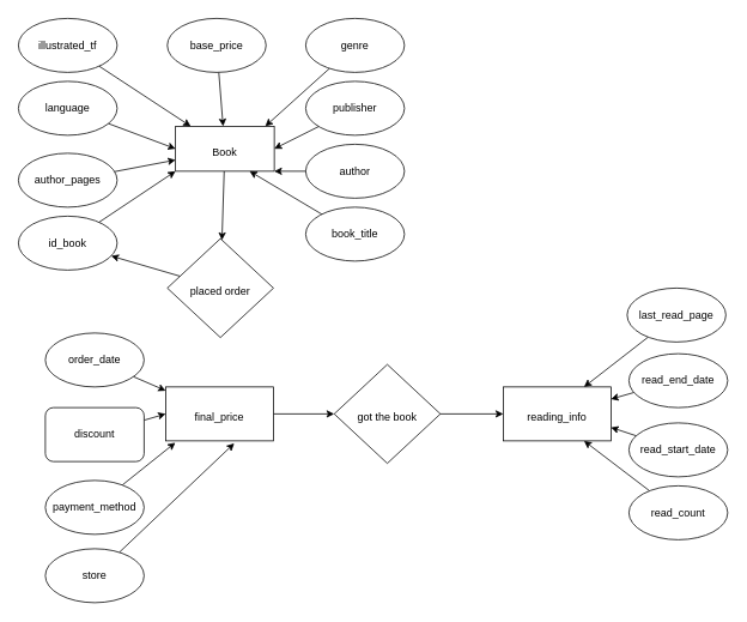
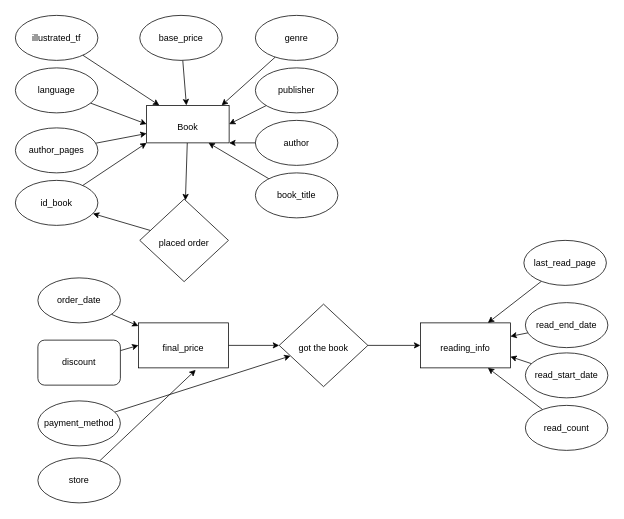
- <mxCell id="36" value="read_end_date" style="ellipse;whiteSpace=wrap;html=1;" parent="1" vertex="1"><mxGeometry x="700" y="393" width="110" height="60" as="geometry" /></mxCell>
+ <mxCell id="36" value="read_end_date" style="ellipse;whiteSpace=wrap;html=1;" parent="1" vertex="1"><mxGeometry x="700" y="403" width="110" height="60" as="geometry" /></mxCell>
- <mxCell id="26" style="edgeStyle=none;html=1;entryX=0.089;entryY=1.033;entryDx=0;entryDy=0;entryPerimeter=0;fontFamily=Helvetica;fontSize=12;" parent="1" source="27" target="21" edge="1"><mxGeometry relative="1" as="geometry" /></mxCell>
+ <mxCell id="26" style="edgeStyle=none;html=1;fontFamily=Helvetica;fontSize=12;" parent="1" source="27" target="29" edge="1"><mxGeometry relative="1" as="geometry" /></mxCell>
